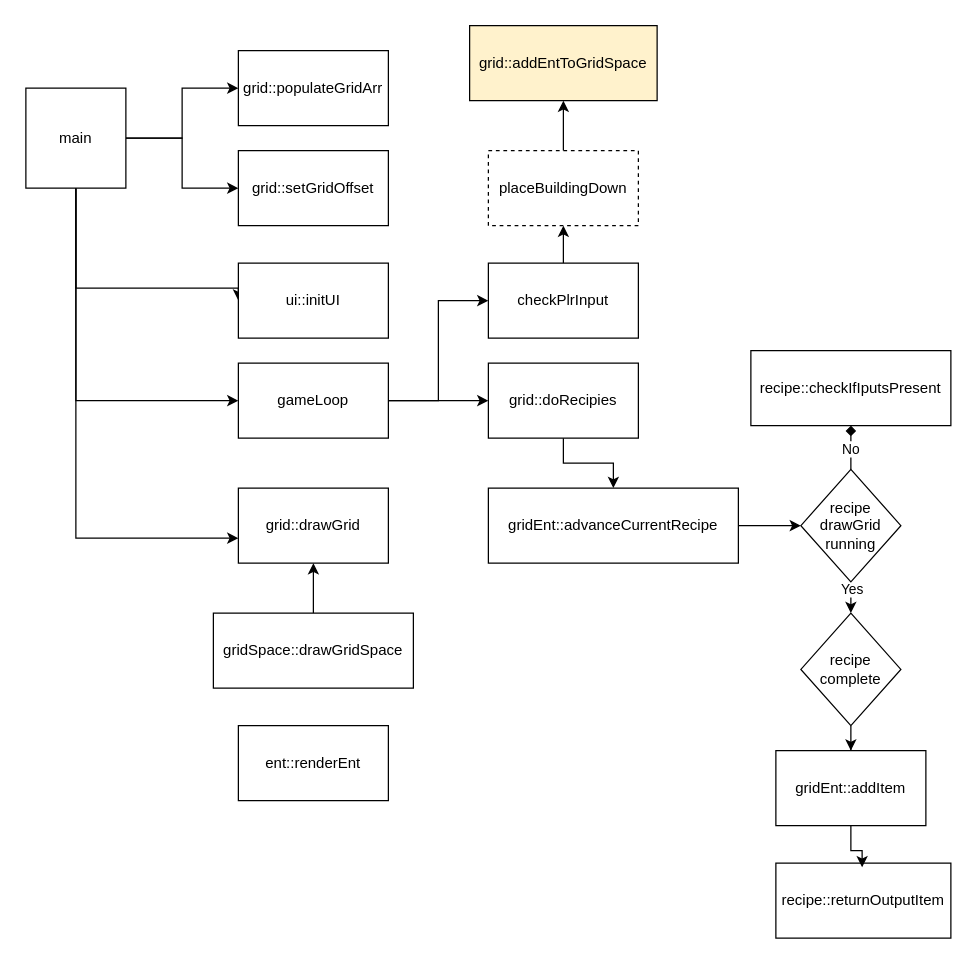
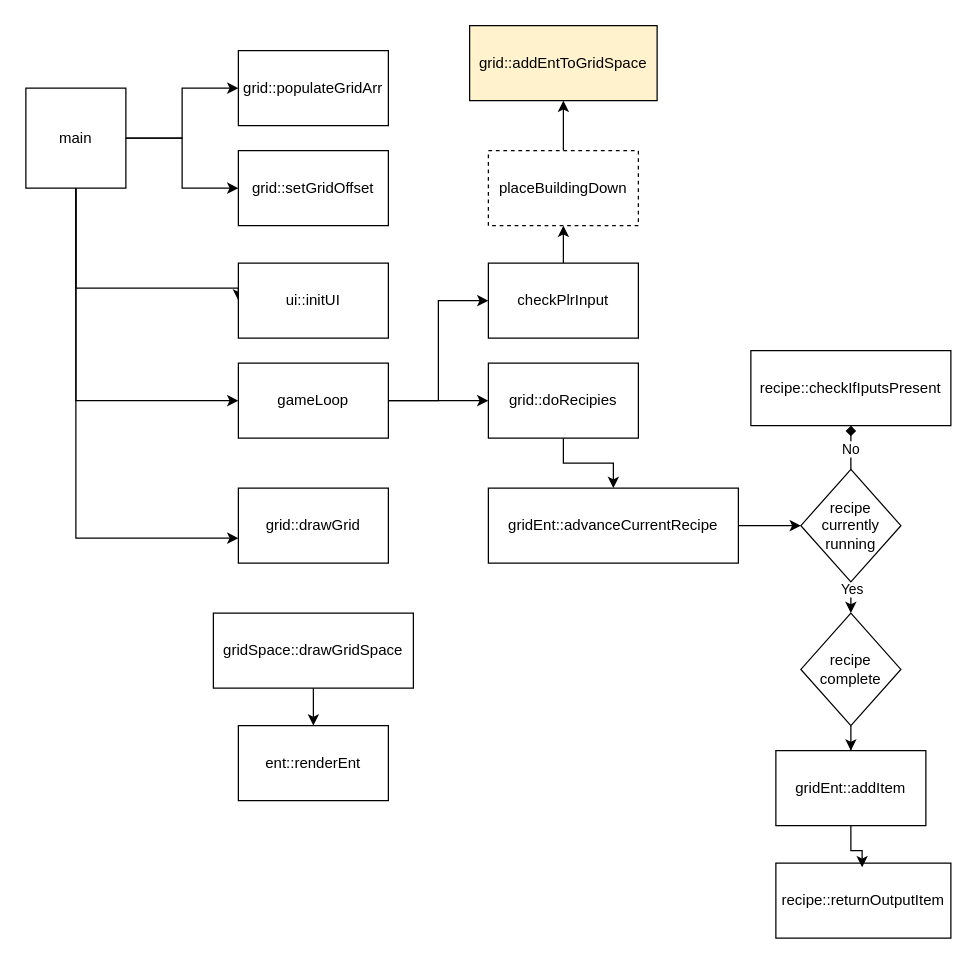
- <mxCell id="24" value="&lt;div&gt;recipe drawGrid&lt;/div&gt;&lt;div&gt;running&lt;br&gt;&lt;/div&gt;" style="rhombus;whiteSpace=wrap;html=1;" vertex="1" parent="1"><mxGeometry x="640" y="375" width="80" height="90" as="geometry" /></mxCell>
+ <mxCell id="24" value="&lt;div&gt;recipe currently&lt;/div&gt;&lt;div&gt;running&lt;br&gt;&lt;/div&gt;" style="rhombus;whiteSpace=wrap;html=1;" vertex="1" parent="1"><mxGeometry x="640" y="375" width="80" height="90" as="geometry" /></mxCell>
- <mxCell id="32" style="edgeStyle=orthogonalEdgeStyle;rounded=0;orthogonalLoop=1;jettySize=auto;html=1;" edge="1" parent="1" source="33" target="31"><mxGeometry relative="1" as="geometry"><mxPoint x="250" y="580" as="targetPoint" /></mxGeometry></mxCell>
+ <mxCell id="32" style="edgeStyle=orthogonalEdgeStyle;rounded=0;orthogonalLoop=1;jettySize=auto;html=1;" edge="1" parent="1" source="33" target="34"><mxGeometry relative="1" as="geometry"><mxPoint x="250" y="580" as="targetPoint" /></mxGeometry></mxCell>
